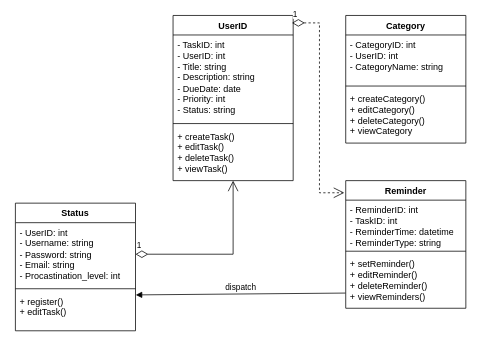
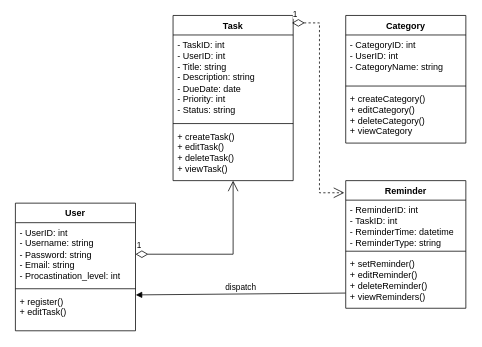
- <mxCell id="6" value="UserID" style="swimlane;fontStyle=1;align=center;verticalAlign=top;childLayout=stackLayout;horizontal=1;startSize=26;horizontalStack=0;resizeParent=1;resizeParentMax=0;resizeLast=0;collapsible=1;marginBottom=0;whiteSpace=wrap;html=1;" vertex="1" parent="1"><mxGeometry x="230" y="20" width="160" height="220" as="geometry" /></mxCell>
+ <mxCell id="6" value="Task" style="swimlane;fontStyle=1;align=center;verticalAlign=top;childLayout=stackLayout;horizontal=1;startSize=26;horizontalStack=0;resizeParent=1;resizeParentMax=0;resizeLast=0;collapsible=1;marginBottom=0;whiteSpace=wrap;html=1;" vertex="1" parent="1"><mxGeometry x="230" y="20" width="160" height="220" as="geometry" /></mxCell>
- <mxCell id="2" value="Status" style="swimlane;fontStyle=1;align=center;verticalAlign=top;childLayout=stackLayout;horizontal=1;startSize=26;horizontalStack=0;resizeParent=1;resizeParentMax=0;resizeLast=0;collapsible=1;marginBottom=0;whiteSpace=wrap;html=1;" vertex="1" parent="1"><mxGeometry x="20" y="270" width="160" height="170" as="geometry" /></mxCell>
+ <mxCell id="2" value="User" style="swimlane;fontStyle=1;align=center;verticalAlign=top;childLayout=stackLayout;horizontal=1;startSize=26;horizontalStack=0;resizeParent=1;resizeParentMax=0;resizeLast=0;collapsible=1;marginBottom=0;whiteSpace=wrap;html=1;" vertex="1" parent="1"><mxGeometry x="20" y="270" width="160" height="170" as="geometry" /></mxCell>
